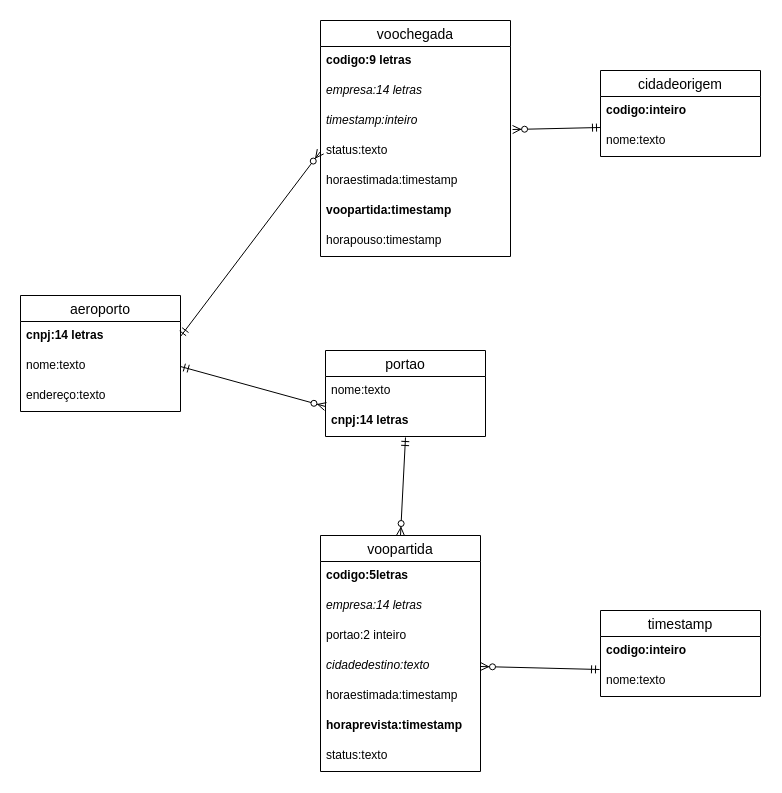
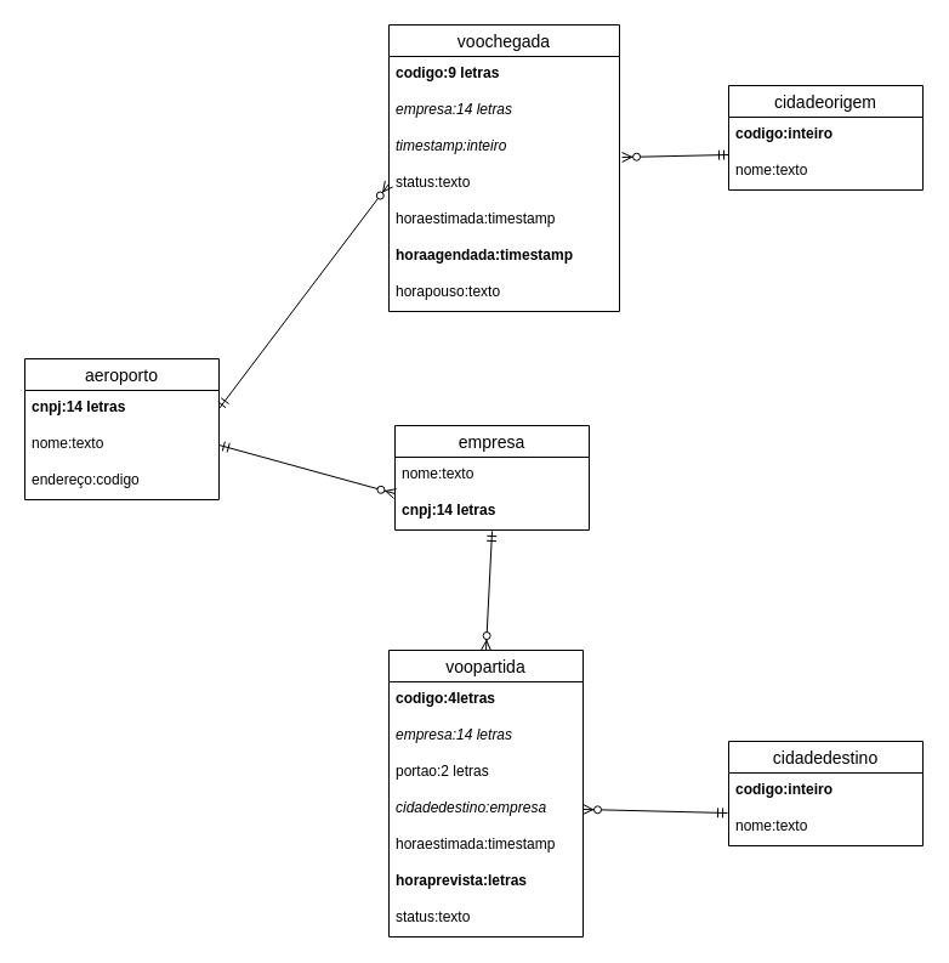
- <mxCell id="15" value="voopartida:timestamp" style="text;strokeColor=none;fillColor=none;spacingLeft=4;spacingRight=4;overflow=hidden;rotatable=0;points=[[0,0.5],[1,0.5]];portConstraint=eastwest;fontSize=12;fontStyle=1" vertex="1" parent="9"><mxGeometry y="176" width="190" height="30" as="geometry" /></mxCell>
+ <mxCell id="15" value="horaagendada:timestamp" style="text;strokeColor=none;fillColor=none;spacingLeft=4;spacingRight=4;overflow=hidden;rotatable=0;points=[[0,0.5],[1,0.5]];portConstraint=eastwest;fontSize=12;fontStyle=1" vertex="1" parent="9"><mxGeometry y="176" width="190" height="30" as="geometry" /></mxCell>
- <mxCell id="16" value="horapouso:timestamp" style="text;strokeColor=none;fillColor=none;spacingLeft=4;spacingRight=4;overflow=hidden;rotatable=0;points=[[0,0.5],[1,0.5]];portConstraint=eastwest;fontSize=12;" vertex="1" parent="9"><mxGeometry y="206" width="190" height="30" as="geometry" /></mxCell>
+ <mxCell id="16" value="horapouso:texto" style="text;strokeColor=none;fillColor=none;spacingLeft=4;spacingRight=4;overflow=hidden;rotatable=0;points=[[0,0.5],[1,0.5]];portConstraint=eastwest;fontSize=12;" vertex="1" parent="9"><mxGeometry y="206" width="190" height="30" as="geometry" /></mxCell>
- <mxCell id="6" value="portao" style="swimlane;fontStyle=0;childLayout=stackLayout;horizontal=1;startSize=26;horizontalStack=0;resizeParent=1;resizeParentMax=0;resizeLast=0;collapsible=1;marginBottom=0;align=center;fontSize=14;" vertex="1" parent="1"><mxGeometry x="325" y="350" width="160" height="86" as="geometry" /></mxCell>
+ <mxCell id="6" value="empresa" style="swimlane;fontStyle=0;childLayout=stackLayout;horizontal=1;startSize=26;horizontalStack=0;resizeParent=1;resizeParentMax=0;resizeLast=0;collapsible=1;marginBottom=0;align=center;fontSize=14;" vertex="1" parent="1"><mxGeometry x="325" y="350" width="160" height="86" as="geometry" /></mxCell>
- <mxCell id="5" value="endereço:texto" style="text;strokeColor=none;fillColor=none;spacingLeft=4;spacingRight=4;overflow=hidden;rotatable=0;points=[[0,0.5],[1,0.5]];portConstraint=eastwest;fontSize=12;" vertex="1" parent="2"><mxGeometry y="86" width="160" height="30" as="geometry" /></mxCell>
+ <mxCell id="5" value="endereço:codigo" style="text;strokeColor=none;fillColor=none;spacingLeft=4;spacingRight=4;overflow=hidden;rotatable=0;points=[[0,0.5],[1,0.5]];portConstraint=eastwest;fontSize=12;" vertex="1" parent="2"><mxGeometry y="86" width="160" height="30" as="geometry" /></mxCell>
- <mxCell id="18" value="codigo:5letras" style="text;strokeColor=none;fillColor=none;spacingLeft=4;spacingRight=4;overflow=hidden;rotatable=0;points=[[0,0.5],[1,0.5]];portConstraint=eastwest;fontSize=12;fontStyle=1" vertex="1" parent="17"><mxGeometry y="26" width="160" height="30" as="geometry" /></mxCell>
+ <mxCell id="18" value="codigo:4letras" style="text;strokeColor=none;fillColor=none;spacingLeft=4;spacingRight=4;overflow=hidden;rotatable=0;points=[[0,0.5],[1,0.5]];portConstraint=eastwest;fontSize=12;fontStyle=1" vertex="1" parent="17"><mxGeometry y="26" width="160" height="30" as="geometry" /></mxCell>
- <mxCell id="28" value="timestamp" style="swimlane;fontStyle=0;childLayout=stackLayout;horizontal=1;startSize=26;horizontalStack=0;resizeParent=1;resizeParentMax=0;resizeLast=0;collapsible=1;marginBottom=0;align=center;fontSize=14;" vertex="1" parent="1"><mxGeometry x="600" y="610" width="160" height="86" as="geometry" /></mxCell>
+ <mxCell id="28" value="cidadedestino" style="swimlane;fontStyle=0;childLayout=stackLayout;horizontal=1;startSize=26;horizontalStack=0;resizeParent=1;resizeParentMax=0;resizeLast=0;collapsible=1;marginBottom=0;align=center;fontSize=14;" vertex="1" parent="1"><mxGeometry x="600" y="610" width="160" height="86" as="geometry" /></mxCell>
- <mxCell id="20" value="portao:2 inteiro" style="text;strokeColor=none;fillColor=none;spacingLeft=4;spacingRight=4;overflow=hidden;rotatable=0;points=[[0,0.5],[1,0.5]];portConstraint=eastwest;fontSize=12;" vertex="1" parent="17"><mxGeometry y="86" width="160" height="30" as="geometry" /></mxCell>
+ <mxCell id="20" value="portao:2 letras" style="text;strokeColor=none;fillColor=none;spacingLeft=4;spacingRight=4;overflow=hidden;rotatable=0;points=[[0,0.5],[1,0.5]];portConstraint=eastwest;fontSize=12;" vertex="1" parent="17"><mxGeometry y="86" width="160" height="30" as="geometry" /></mxCell>
- <mxCell id="21" value="cidadedestino:texto" style="text;strokeColor=none;fillColor=none;spacingLeft=4;spacingRight=4;overflow=hidden;rotatable=0;points=[[0,0.5],[1,0.5]];portConstraint=eastwest;fontSize=12;fontStyle=2" vertex="1" parent="17"><mxGeometry y="116" width="160" height="30" as="geometry" /></mxCell>
+ <mxCell id="21" value="cidadedestino:empresa" style="text;strokeColor=none;fillColor=none;spacingLeft=4;spacingRight=4;overflow=hidden;rotatable=0;points=[[0,0.5],[1,0.5]];portConstraint=eastwest;fontSize=12;fontStyle=2" vertex="1" parent="17"><mxGeometry y="116" width="160" height="30" as="geometry" /></mxCell>
- <mxCell id="23" value="horaprevista:timestamp" style="text;strokeColor=none;fillColor=none;spacingLeft=4;spacingRight=4;overflow=hidden;rotatable=0;points=[[0,0.5],[1,0.5]];portConstraint=eastwest;fontSize=12;fontStyle=1" vertex="1" parent="17"><mxGeometry y="176" width="160" height="30" as="geometry" /></mxCell>
+ <mxCell id="23" value="horaprevista:letras" style="text;strokeColor=none;fillColor=none;spacingLeft=4;spacingRight=4;overflow=hidden;rotatable=0;points=[[0,0.5],[1,0.5]];portConstraint=eastwest;fontSize=12;fontStyle=1" vertex="1" parent="17"><mxGeometry y="176" width="160" height="30" as="geometry" /></mxCell>
